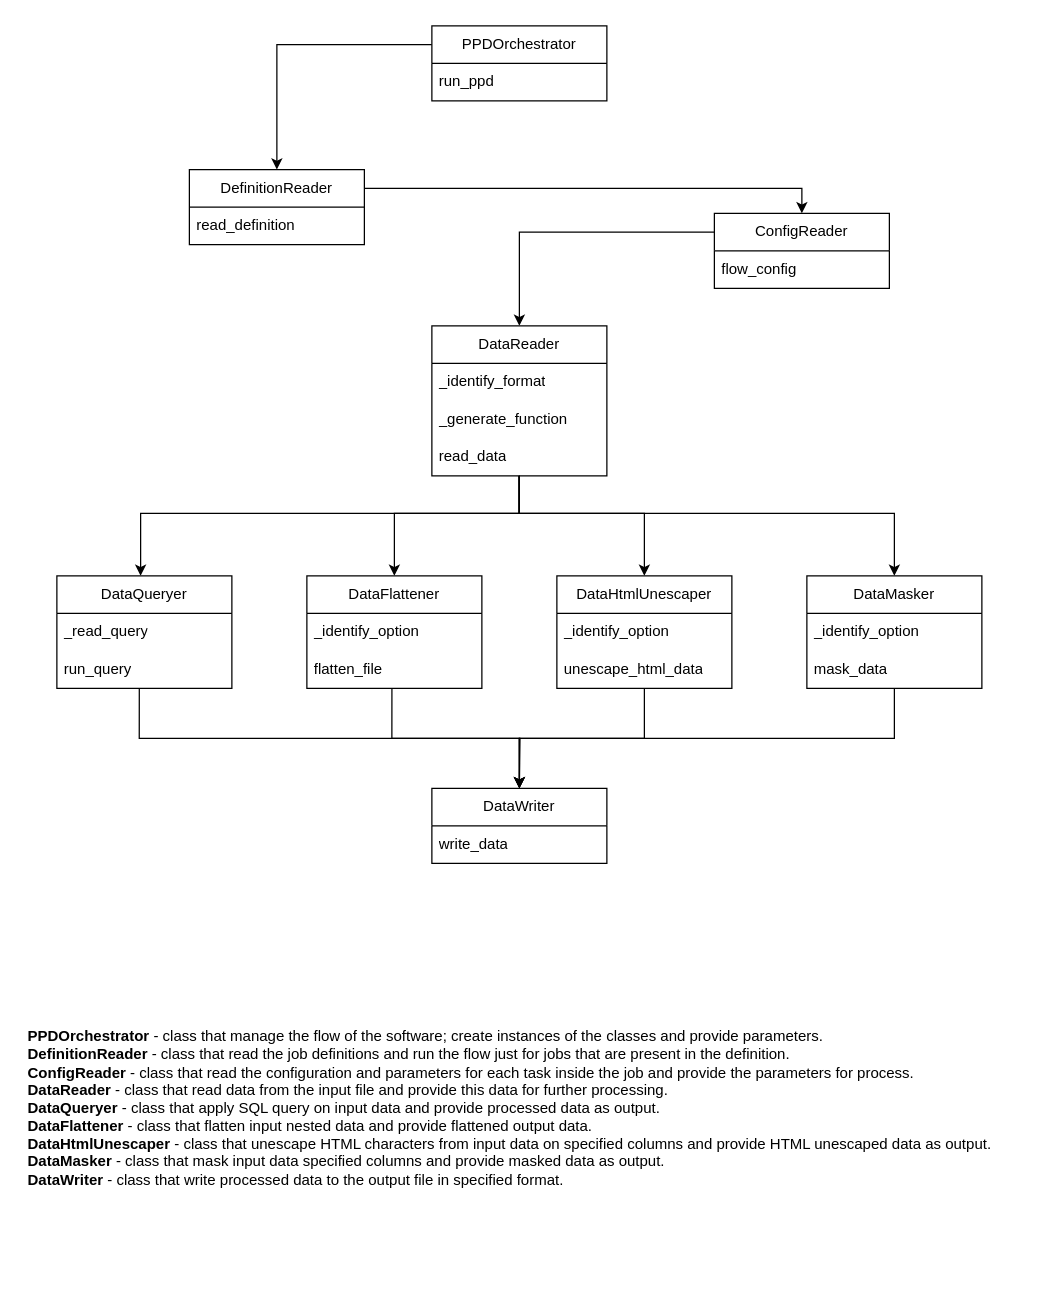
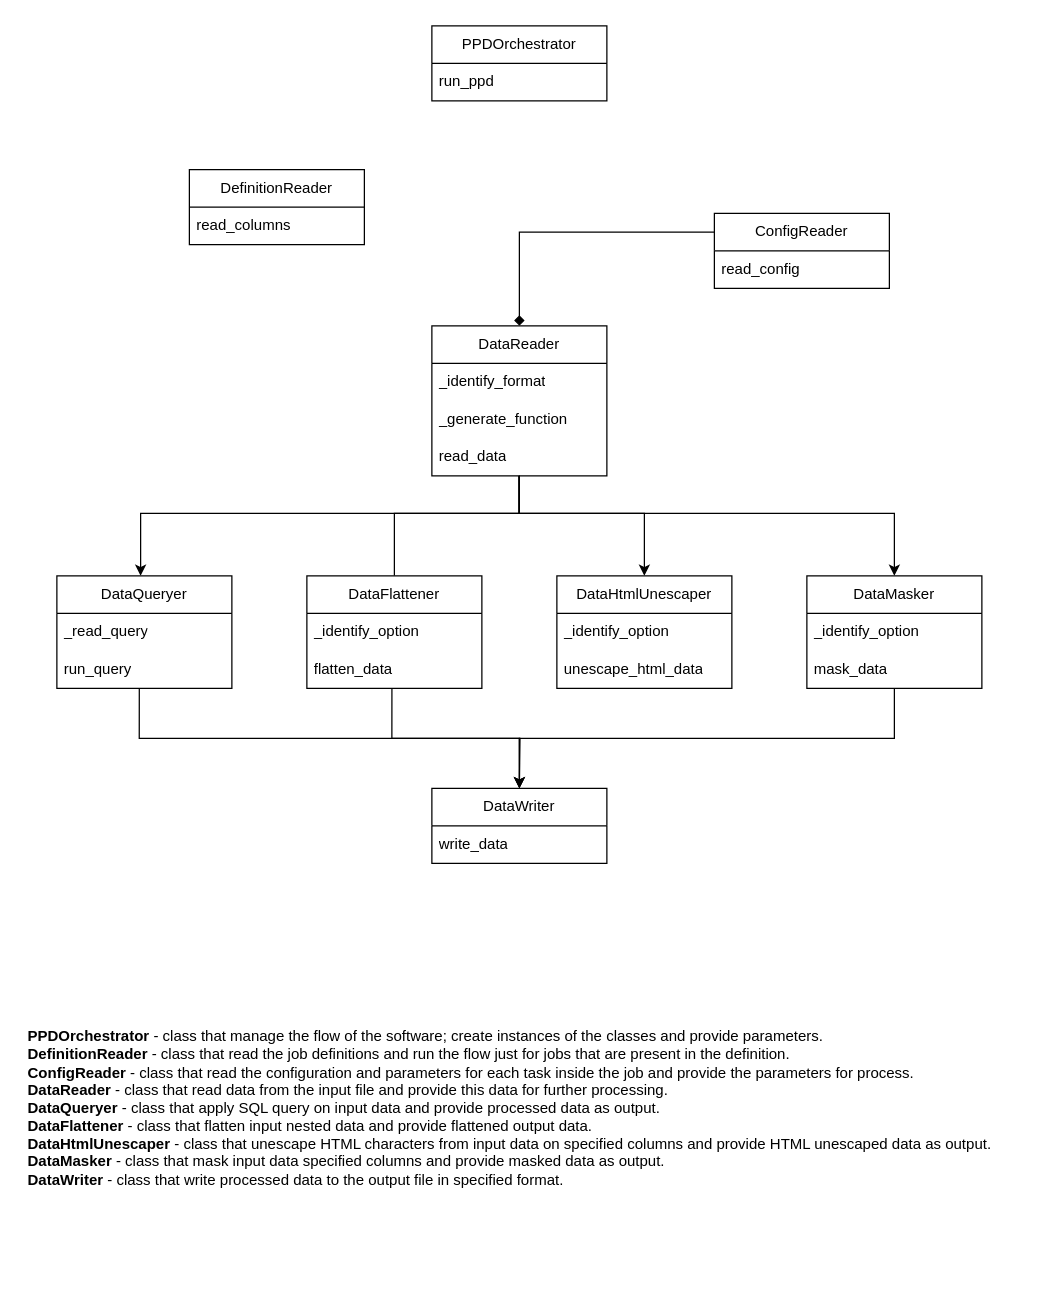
- <mxCell id="8" value="" style="edgeStyle=orthogonalEdgeStyle;rounded=0;orthogonalLoop=1;jettySize=auto;html=1;entryX=0.5;entryY=0;entryDx=0;entryDy=0;exitX=0;exitY=0.25;exitDx=0;exitDy=0;" edge="1" parent="1" source="9" target="6"><mxGeometry relative="1" as="geometry"><mxPoint x="255" y="50" as="targetPoint" /></mxGeometry></mxCell>
- <mxCell id="5" value="" style="edgeStyle=orthogonalEdgeStyle;rounded=0;orthogonalLoop=1;jettySize=auto;html=1;entryX=0.5;entryY=0;entryDx=0;entryDy=0;exitX=1;exitY=0.25;exitDx=0;exitDy=0;" edge="1" parent="1" source="6" target="3"><mxGeometry relative="1" as="geometry"><mxPoint x="391" y="160" as="targetPoint" /><Array as="points"><mxPoint x="641" y="150" /></Array></mxGeometry></mxCell>
- <mxCell id="7" value="read_definition" style="text;strokeColor=none;fillColor=none;align=left;verticalAlign=middle;spacingLeft=4;spacingRight=4;overflow=hidden;points=[[0,0.5],[1,0.5]];portConstraint=eastwest;rotatable=0;whiteSpace=wrap;html=1;" vertex="1" parent="6"><mxGeometry y="30" width="140" height="30" as="geometry" /></mxCell>
+ <mxCell id="7" value="read_columns" style="text;strokeColor=none;fillColor=none;align=left;verticalAlign=middle;spacingLeft=4;spacingRight=4;overflow=hidden;points=[[0,0.5],[1,0.5]];portConstraint=eastwest;rotatable=0;whiteSpace=wrap;html=1;" vertex="1" parent="6"><mxGeometry y="30" width="140" height="30" as="geometry" /></mxCell>
- <mxCell id="4" value="flow_config" style="text;strokeColor=none;fillColor=none;align=left;verticalAlign=middle;spacingLeft=4;spacingRight=4;overflow=hidden;points=[[0,0.5],[1,0.5]];portConstraint=eastwest;rotatable=0;whiteSpace=wrap;html=1;" vertex="1" parent="3"><mxGeometry y="30" width="140" height="30" as="geometry" /></mxCell>
+ <mxCell id="4" value="read_config" style="text;strokeColor=none;fillColor=none;align=left;verticalAlign=middle;spacingLeft=4;spacingRight=4;overflow=hidden;points=[[0,0.5],[1,0.5]];portConstraint=eastwest;rotatable=0;whiteSpace=wrap;html=1;" vertex="1" parent="3"><mxGeometry y="30" width="140" height="30" as="geometry" /></mxCell>
- <mxCell id="2" value="" style="edgeStyle=orthogonalEdgeStyle;rounded=0;orthogonalLoop=1;jettySize=auto;html=1;exitX=0;exitY=0.25;exitDx=0;exitDy=0;entryX=0.5;entryY=0;entryDx=0;entryDy=0;" edge="1" parent="1" source="3" target="15"><mxGeometry relative="1" as="geometry"><mxPoint x="481" y="200" as="targetPoint" /></mxGeometry></mxCell>
+ <mxCell id="2" value="" style="edgeStyle=orthogonalEdgeStyle;rounded=0;orthogonalLoop=1;jettySize=auto;html=1;exitX=0;exitY=0.25;exitDx=0;exitDy=0;entryX=0.5;entryY=0;entryDx=0;entryDy=0;endArrow=diamond;" edge="1" parent="1" source="3" target="15"><mxGeometry relative="1" as="geometry"><mxPoint x="481" y="200" as="targetPoint" /></mxGeometry></mxCell>
- <mxCell id="13" value="" style="edgeStyle=orthogonalEdgeStyle;rounded=0;orthogonalLoop=1;jettySize=auto;html=1;entryX=0.5;entryY=0;entryDx=0;entryDy=0;" edge="1" parent="1" source="15" target="30"><mxGeometry relative="1" as="geometry"><Array as="points"><mxPoint x="415" y="410" /><mxPoint x="315" y="410" /></Array></mxGeometry></mxCell>
+ <mxCell id="13" value="" style="edgeStyle=orthogonalEdgeStyle;rounded=0;orthogonalLoop=1;jettySize=auto;html=1;entryX=0.5;entryY=0;entryDx=0;entryDy=0;endArrow=none;" edge="1" parent="1" source="15" target="30"><mxGeometry relative="1" as="geometry"><Array as="points"><mxPoint x="415" y="410" /><mxPoint x="315" y="410" /></Array></mxGeometry></mxCell>
- <mxCell id="32" value="flatten_file" style="text;strokeColor=none;fillColor=none;align=left;verticalAlign=middle;spacingLeft=4;spacingRight=4;overflow=hidden;points=[[0,0.5],[1,0.5]];portConstraint=eastwest;rotatable=0;whiteSpace=wrap;html=1;" vertex="1" parent="30"><mxGeometry y="60" width="140" height="30" as="geometry" /></mxCell>
+ <mxCell id="32" value="flatten_data" style="text;strokeColor=none;fillColor=none;align=left;verticalAlign=middle;spacingLeft=4;spacingRight=4;overflow=hidden;points=[[0,0.5],[1,0.5]];portConstraint=eastwest;rotatable=0;whiteSpace=wrap;html=1;" vertex="1" parent="30"><mxGeometry y="60" width="140" height="30" as="geometry" /></mxCell>
- <mxCell id="33" value="" style="edgeStyle=orthogonalEdgeStyle;rounded=0;orthogonalLoop=1;jettySize=auto;html=1;entryX=0.5;entryY=0;entryDx=0;entryDy=0;" edge="1" parent="1" source="34" target="19"><mxGeometry relative="1" as="geometry" /></mxCell>
